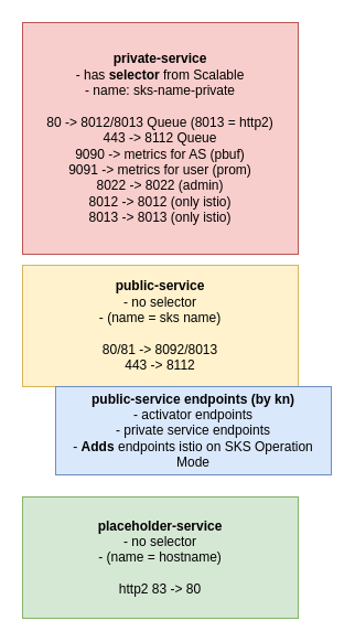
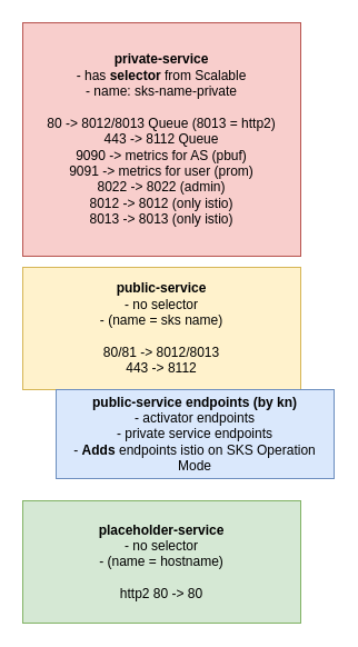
- <mxCell id="3" value="&lt;b&gt;public-service&lt;/b&gt;&lt;br&gt;- no selector&lt;br&gt;- (name = sks name)&lt;br&gt;&lt;br&gt;80/81 -&amp;gt; 8092/8013&lt;br&gt;443 -&amp;gt; 8112" style="rounded=0;whiteSpace=wrap;html=1;fillColor=#fff2cc;strokeColor=#d6b656;" parent="1" vertex="1"><mxGeometry x="20" y="240" width="250" height="110" as="geometry" /></mxCell>
+ <mxCell id="3" value="&lt;b&gt;public-service&lt;/b&gt;&lt;br&gt;- no selector&lt;br&gt;- (name = sks name)&lt;br&gt;&lt;br&gt;80/81 -&amp;gt; 8012/8013&lt;br&gt;443 -&amp;gt; 8112" style="rounded=0;whiteSpace=wrap;html=1;fillColor=#fff2cc;strokeColor=#d6b656;" parent="1" vertex="1"><mxGeometry x="20" y="240" width="250" height="110" as="geometry" /></mxCell>
- <mxCell id="5" value="&lt;b&gt;placeholder-service&lt;/b&gt;&lt;br&gt;- no selector&lt;br&gt;- (name = hostname)&lt;br&gt;&lt;br&gt;http2 83 -&amp;gt; 80" style="rounded=0;whiteSpace=wrap;html=1;fillColor=#d5e8d4;strokeColor=#82b366;" parent="1" vertex="1"><mxGeometry x="20" y="450" width="250" height="110" as="geometry" /></mxCell>
+ <mxCell id="5" value="&lt;b&gt;placeholder-service&lt;/b&gt;&lt;br&gt;- no selector&lt;br&gt;- (name = hostname)&lt;br&gt;&lt;br&gt;http2 80 -&amp;gt; 80" style="rounded=0;whiteSpace=wrap;html=1;fillColor=#d5e8d4;strokeColor=#82b366;" parent="1" vertex="1"><mxGeometry x="20" y="450" width="250" height="110" as="geometry" /></mxCell>
